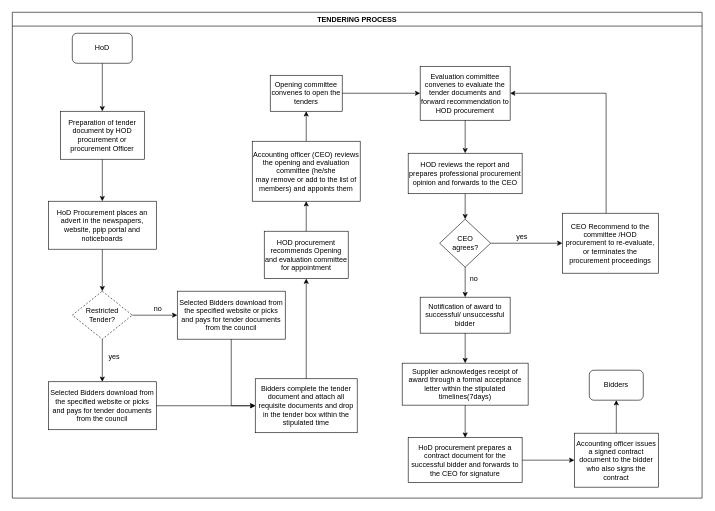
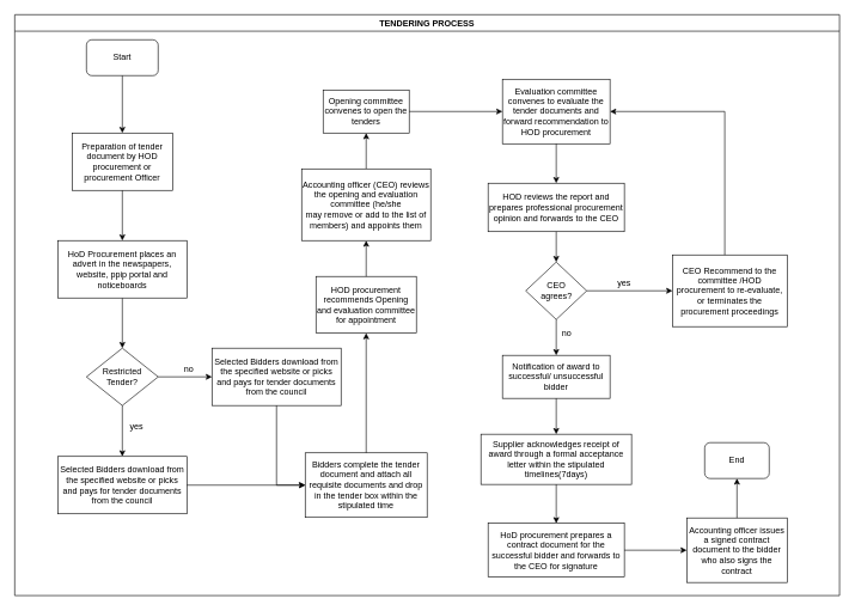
- <mxCell id="3" value="HoD" style="rounded=1;whiteSpace=wrap;html=1;" vertex="1" parent="2"><mxGeometry x="100" y="35" width="100" height="50" as="geometry" /></mxCell>
+ <mxCell id="3" value="Start" style="rounded=1;whiteSpace=wrap;html=1;" vertex="1" parent="2"><mxGeometry x="100" y="35" width="100" height="50" as="geometry" /></mxCell>
- <mxCell id="6" value="Restricted Tender?" style="rhombus;whiteSpace=wrap;html=1;dashed=1;" vertex="1" parent="2"><mxGeometry x="100" y="465" width="100" height="80" as="geometry" /></mxCell>
+ <mxCell id="6" value="Restricted Tender?" style="rhombus;whiteSpace=wrap;html=1;" vertex="1" parent="2"><mxGeometry x="100" y="465" width="100" height="80" as="geometry" /></mxCell>
- <mxCell id="44" value="Bidders" style="rounded=1;whiteSpace=wrap;html=1;" vertex="1" parent="1"><mxGeometry x="982" y="616.75" width="90" height="50" as="geometry" /></mxCell>
+ <mxCell id="44" value="End" style="rounded=1;whiteSpace=wrap;html=1;" vertex="1" parent="1"><mxGeometry x="982" y="616.75" width="90" height="50" as="geometry" /></mxCell>
